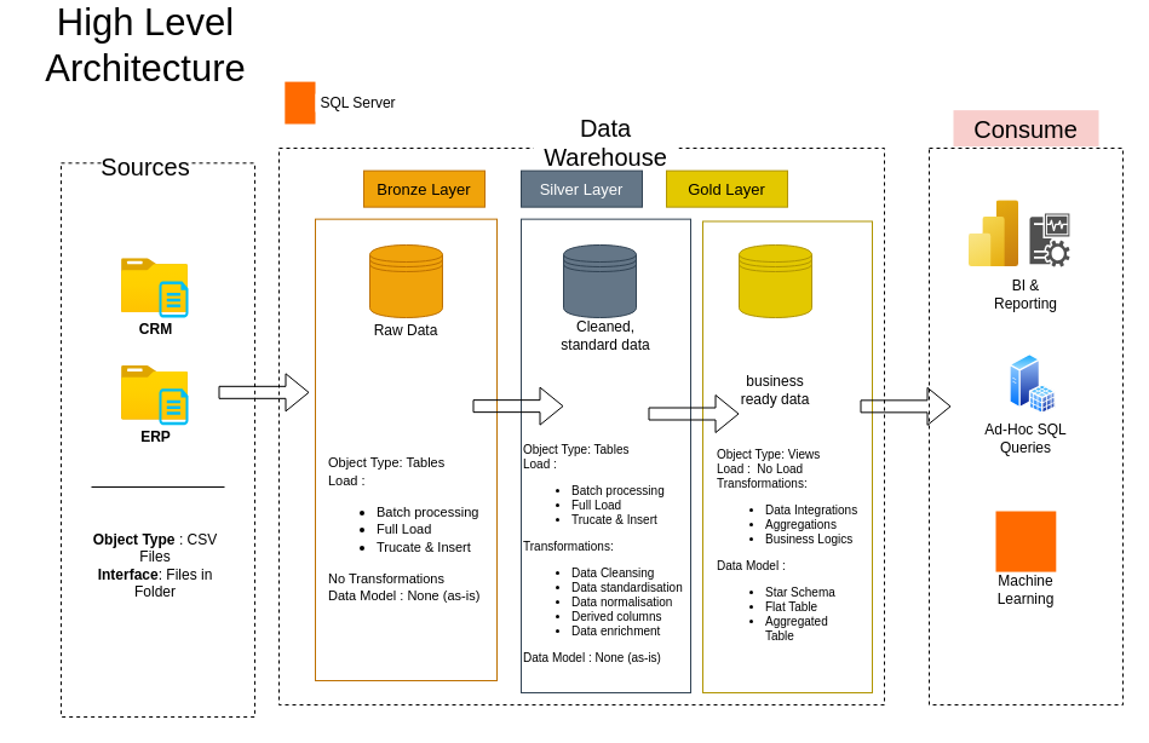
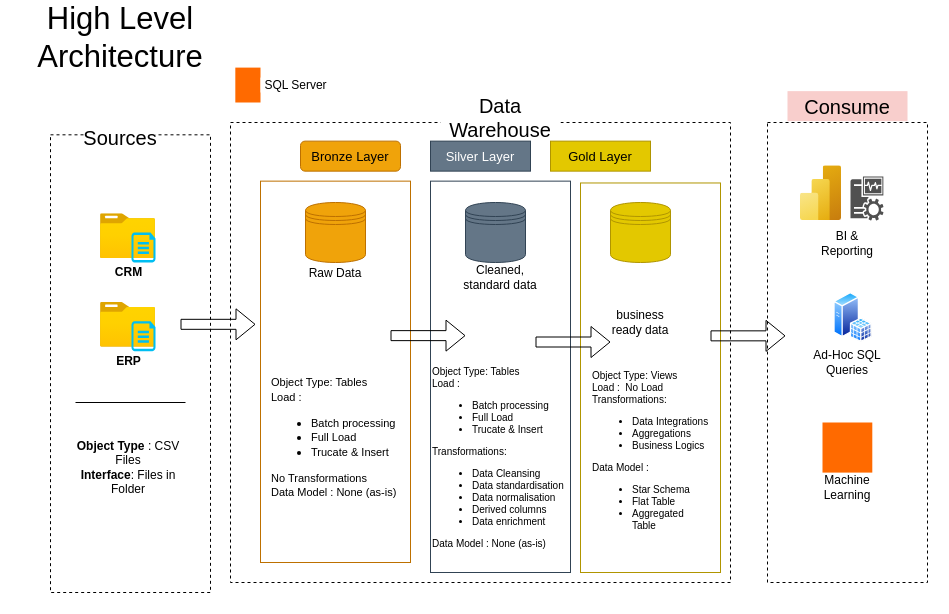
- <mxCell id="11" value="Bronze Layer" style="rounded=0;whiteSpace=wrap;html=1;strokeColor=#BD7000;fontSize=13;fillColor=#f0a30a;fontColor=#000000;" parent="1" vertex="1"><mxGeometry x="300" y="138.64" width="100" height="30" as="geometry" /></mxCell>
+ <mxCell id="11" value="Bronze Layer" style="whiteSpace=wrap;html=1;strokeColor=#BD7000;fontSize=13;fillColor=#f0a30a;fontColor=#000000;rounded=1;" parent="1" vertex="1"><mxGeometry x="300" y="138.64" width="100" height="30" as="geometry" /></mxCell>
